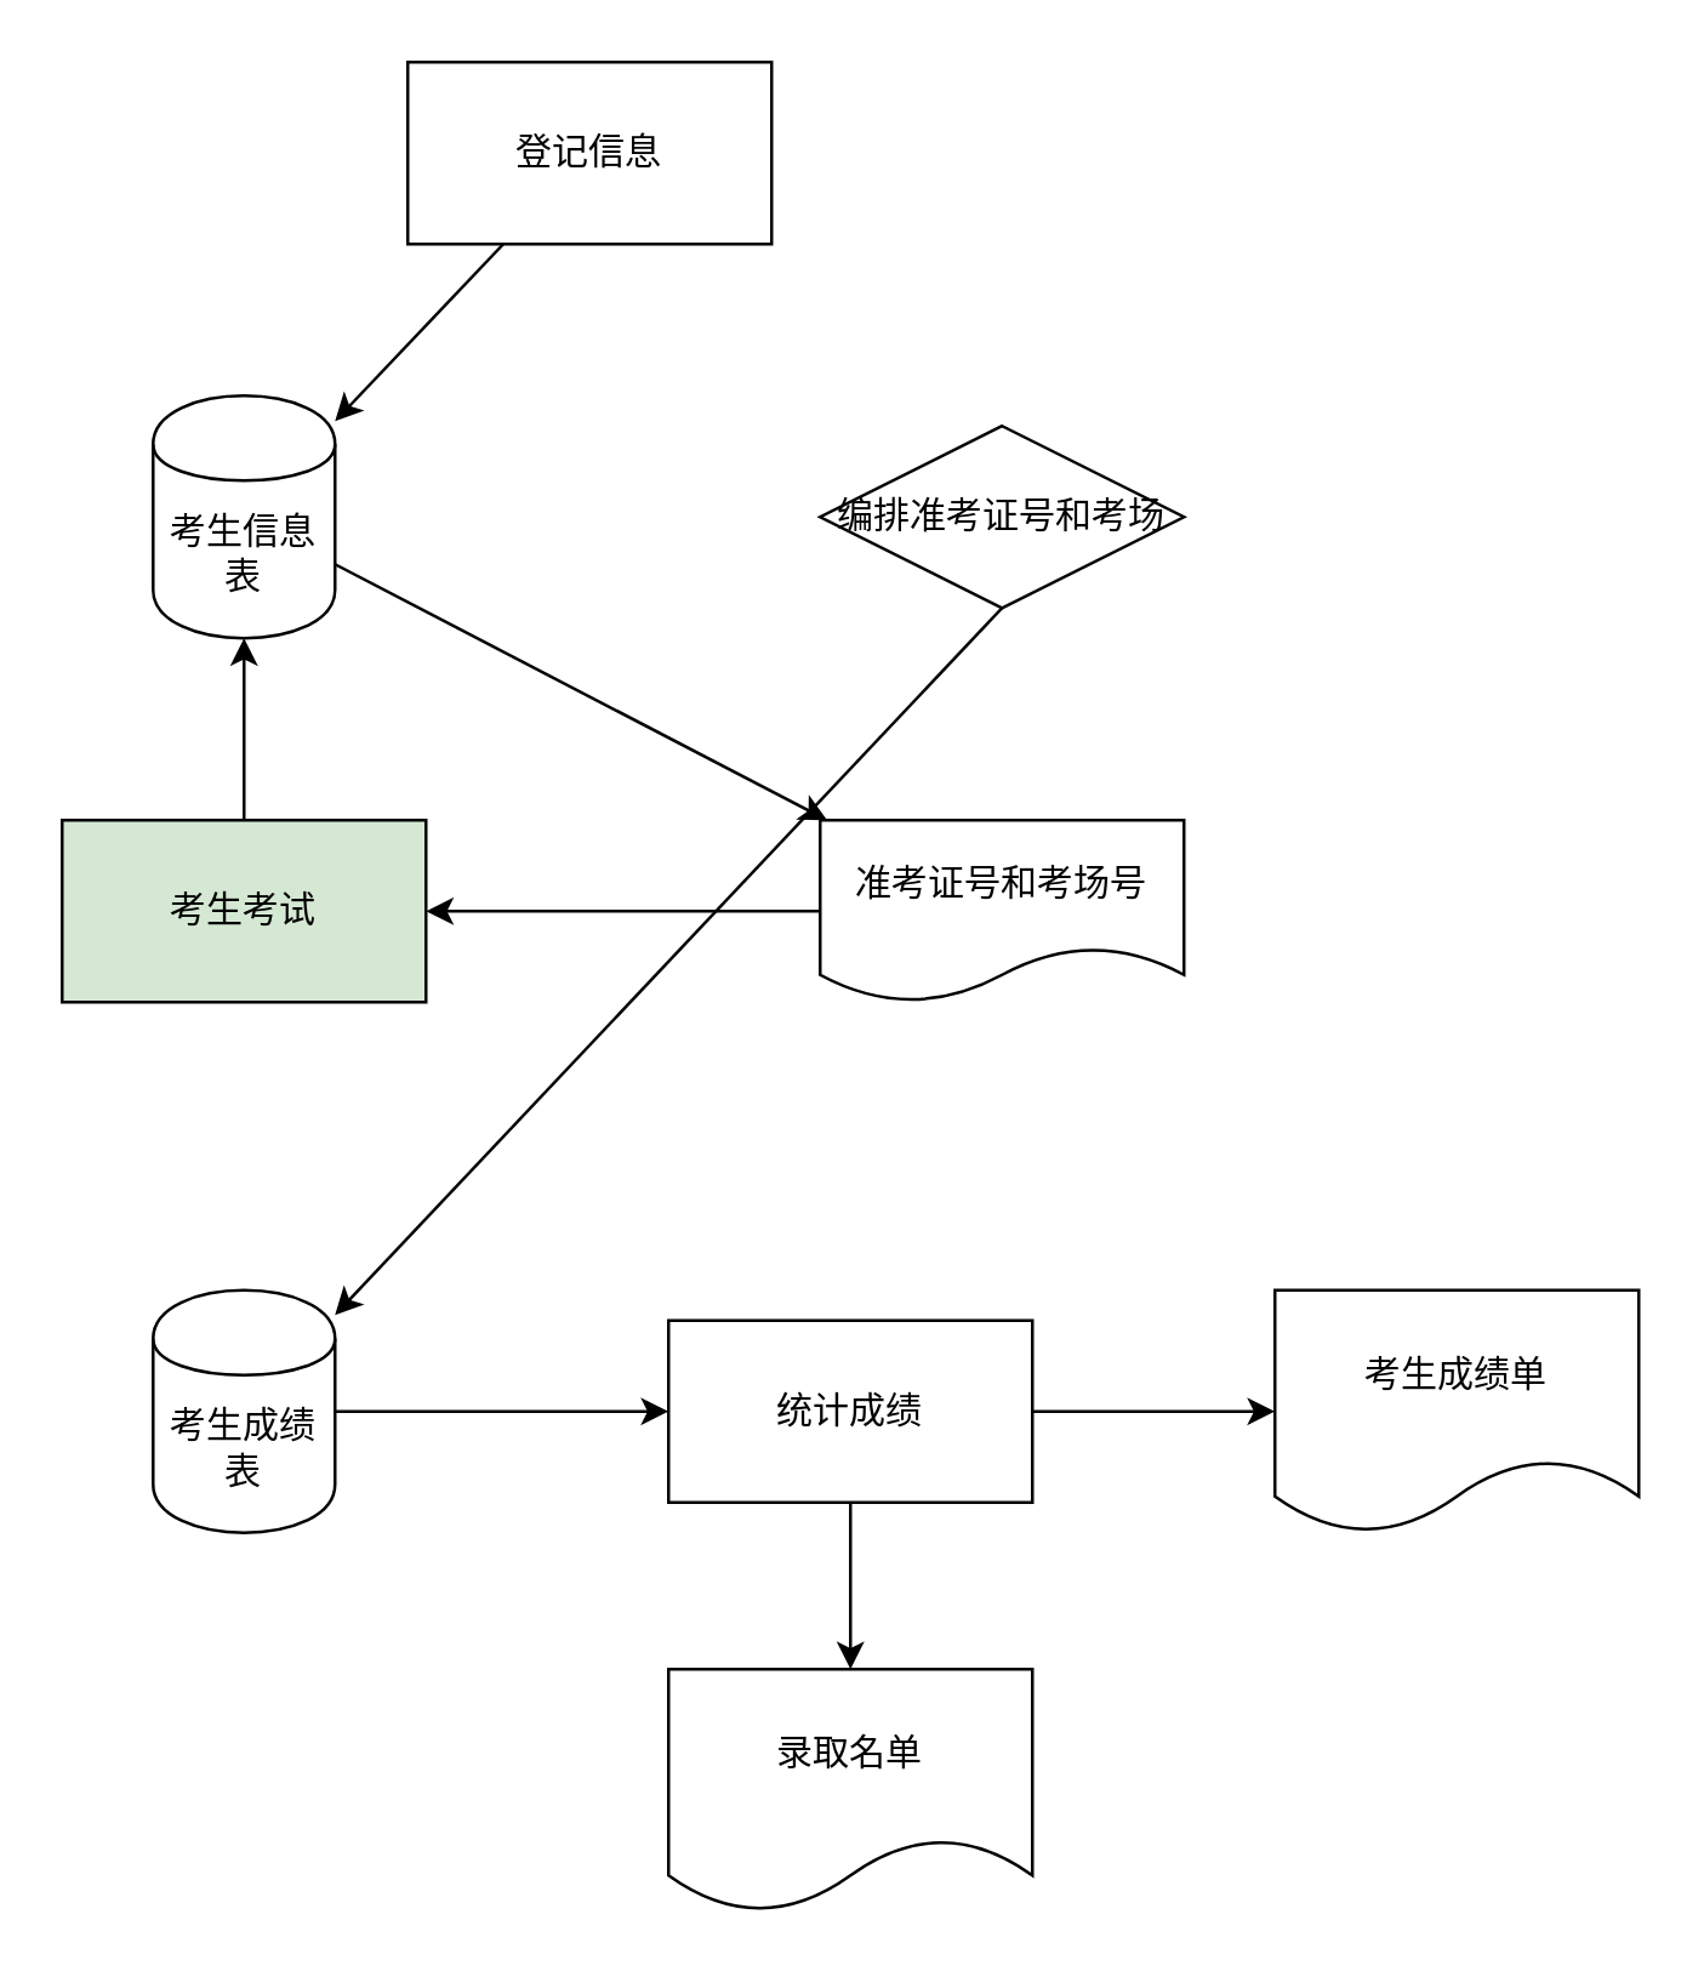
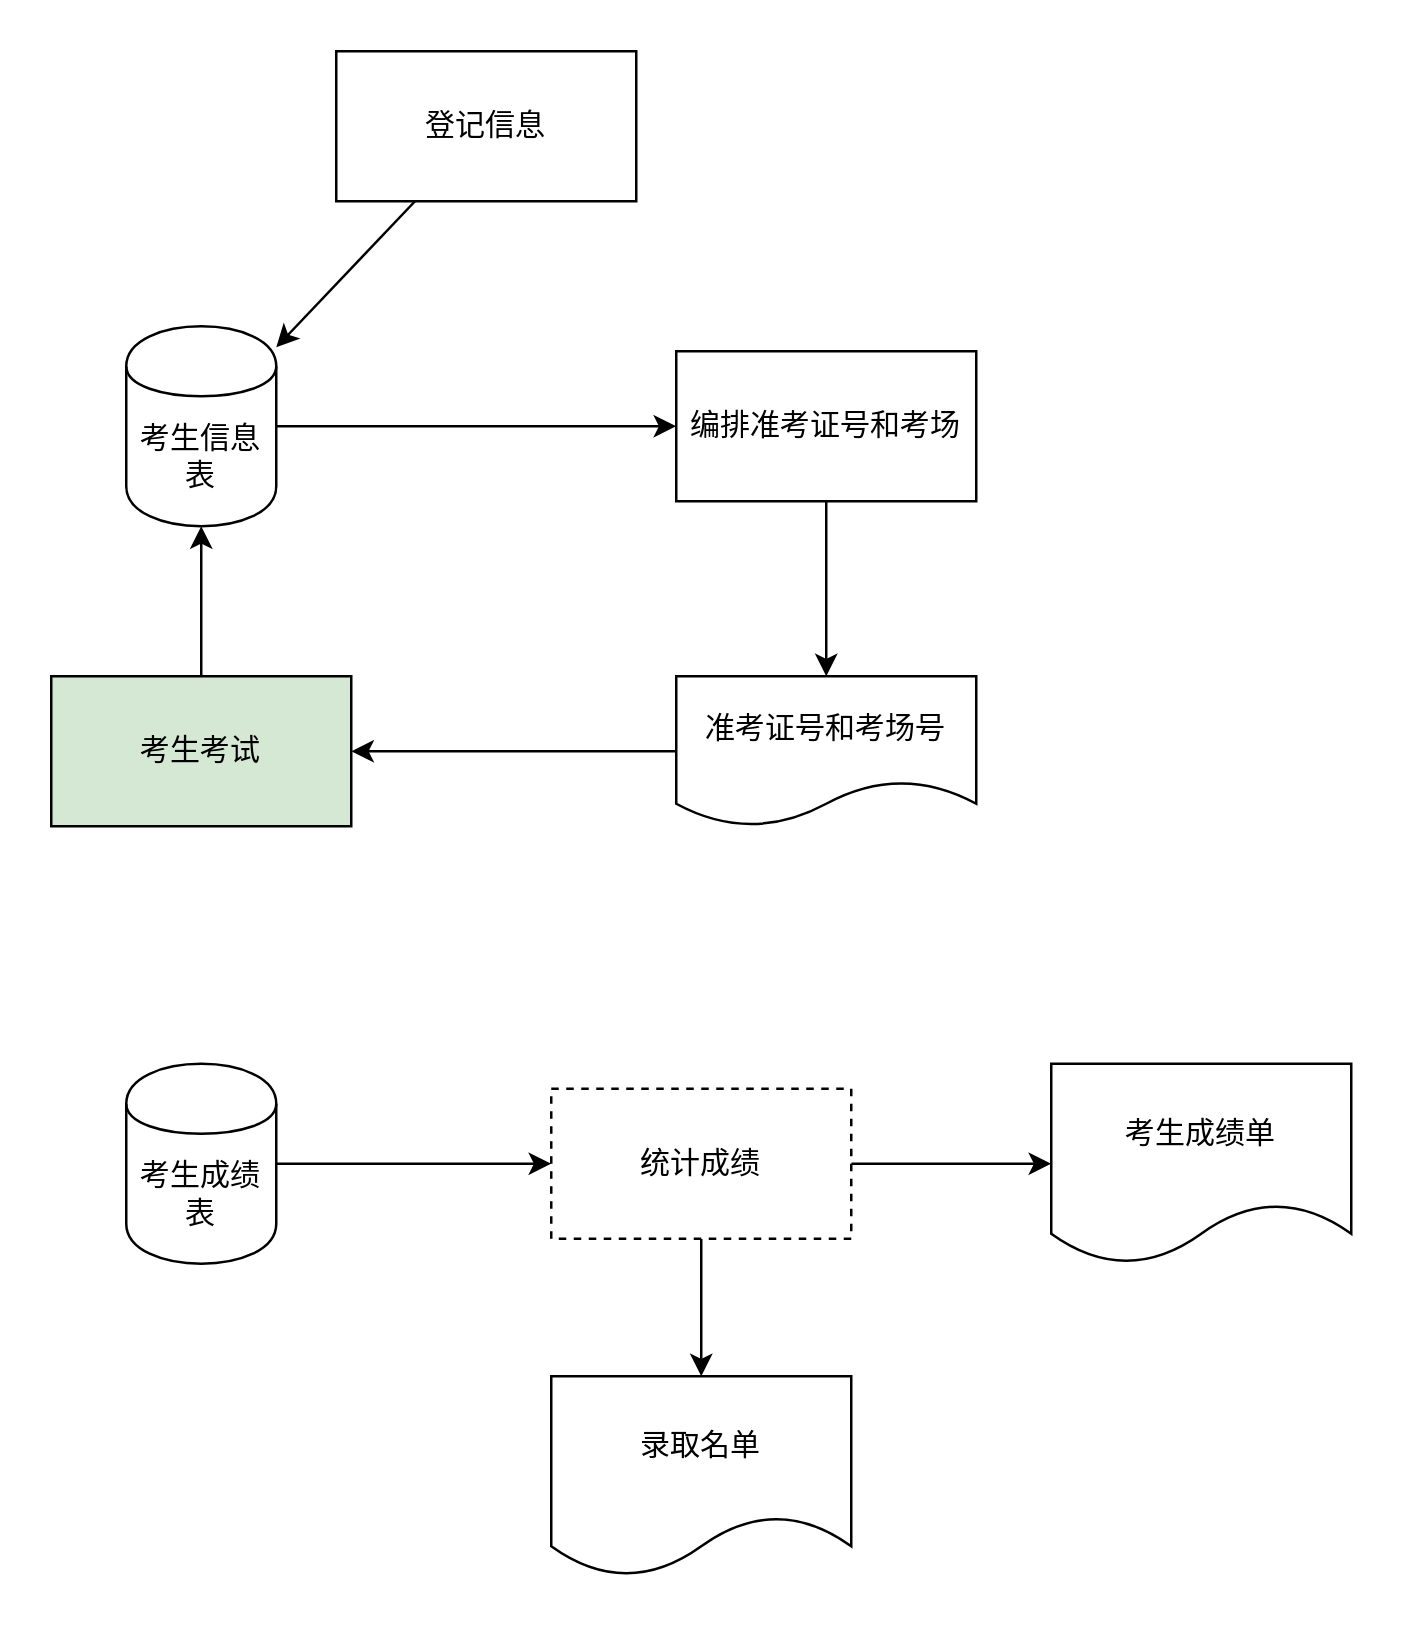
- <mxCell id="7" value="编排准考证号和考场" style="rhombus;whiteSpace=wrap;html=1;" vertex="1" parent="1"><mxGeometry x="270" y="140" width="120" height="60" as="geometry" /></mxCell>
+ <mxCell id="7" value="编排准考证号和考场" style="whiteSpace=wrap;html=1;rounded=0;" vertex="1" parent="1"><mxGeometry x="270" y="140" width="120" height="60" as="geometry" /></mxCell>
- <mxCell id="4" value="" style="edgeStyle=none;rounded=0;orthogonalLoop=1;jettySize=auto;html=1;" edge="1" parent="1" source="5" target="11"><mxGeometry relative="1" as="geometry" /></mxCell>
+ <mxCell id="4" value="" style="edgeStyle=none;rounded=0;orthogonalLoop=1;jettySize=auto;html=1;" edge="1" parent="1" source="5" target="7"><mxGeometry relative="1" as="geometry" /></mxCell>
- <mxCell id="6" style="edgeStyle=none;rounded=0;orthogonalLoop=1;jettySize=auto;html=1;exitX=0.5;exitY=1;exitDx=0;exitDy=0;" edge="1" parent="1" source="7" target="13"><mxGeometry relative="1" as="geometry" /></mxCell>
+ <mxCell id="6" style="edgeStyle=none;rounded=0;orthogonalLoop=1;jettySize=auto;html=1;exitX=0.5;exitY=1;exitDx=0;exitDy=0;entryX=0.5;entryY=0;entryDx=0;entryDy=0;" edge="1" parent="1" source="7" target="11"><mxGeometry relative="1" as="geometry" /></mxCell>
- <mxCell id="16" value="统计成绩" style="rounded=0;whiteSpace=wrap;html=1;" vertex="1" parent="1"><mxGeometry x="220" y="435" width="120" height="60" as="geometry" /></mxCell>
+ <mxCell id="16" value="统计成绩" style="rounded=0;whiteSpace=wrap;html=1;dashed=1;" vertex="1" parent="1"><mxGeometry x="220" y="435" width="120" height="60" as="geometry" /></mxCell>
